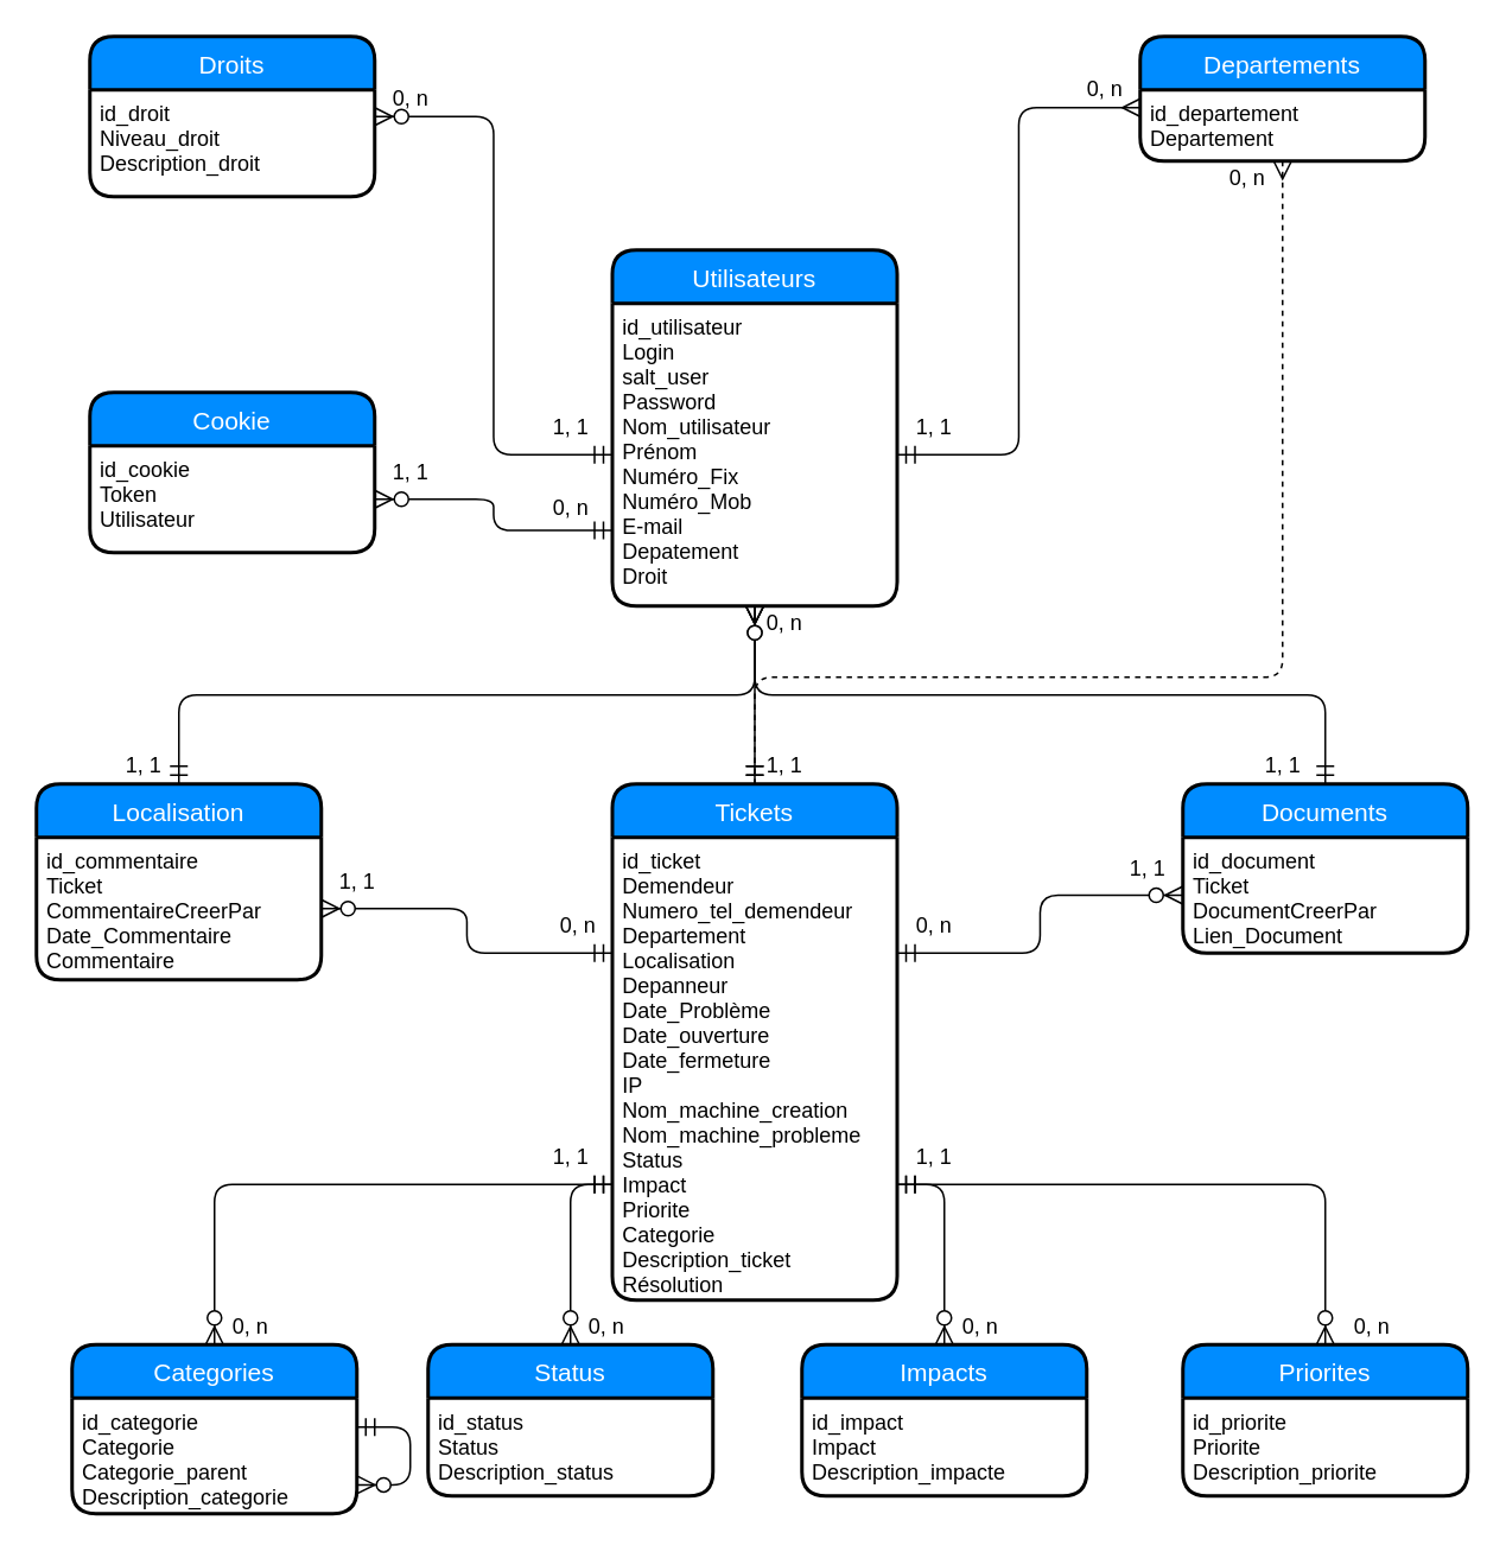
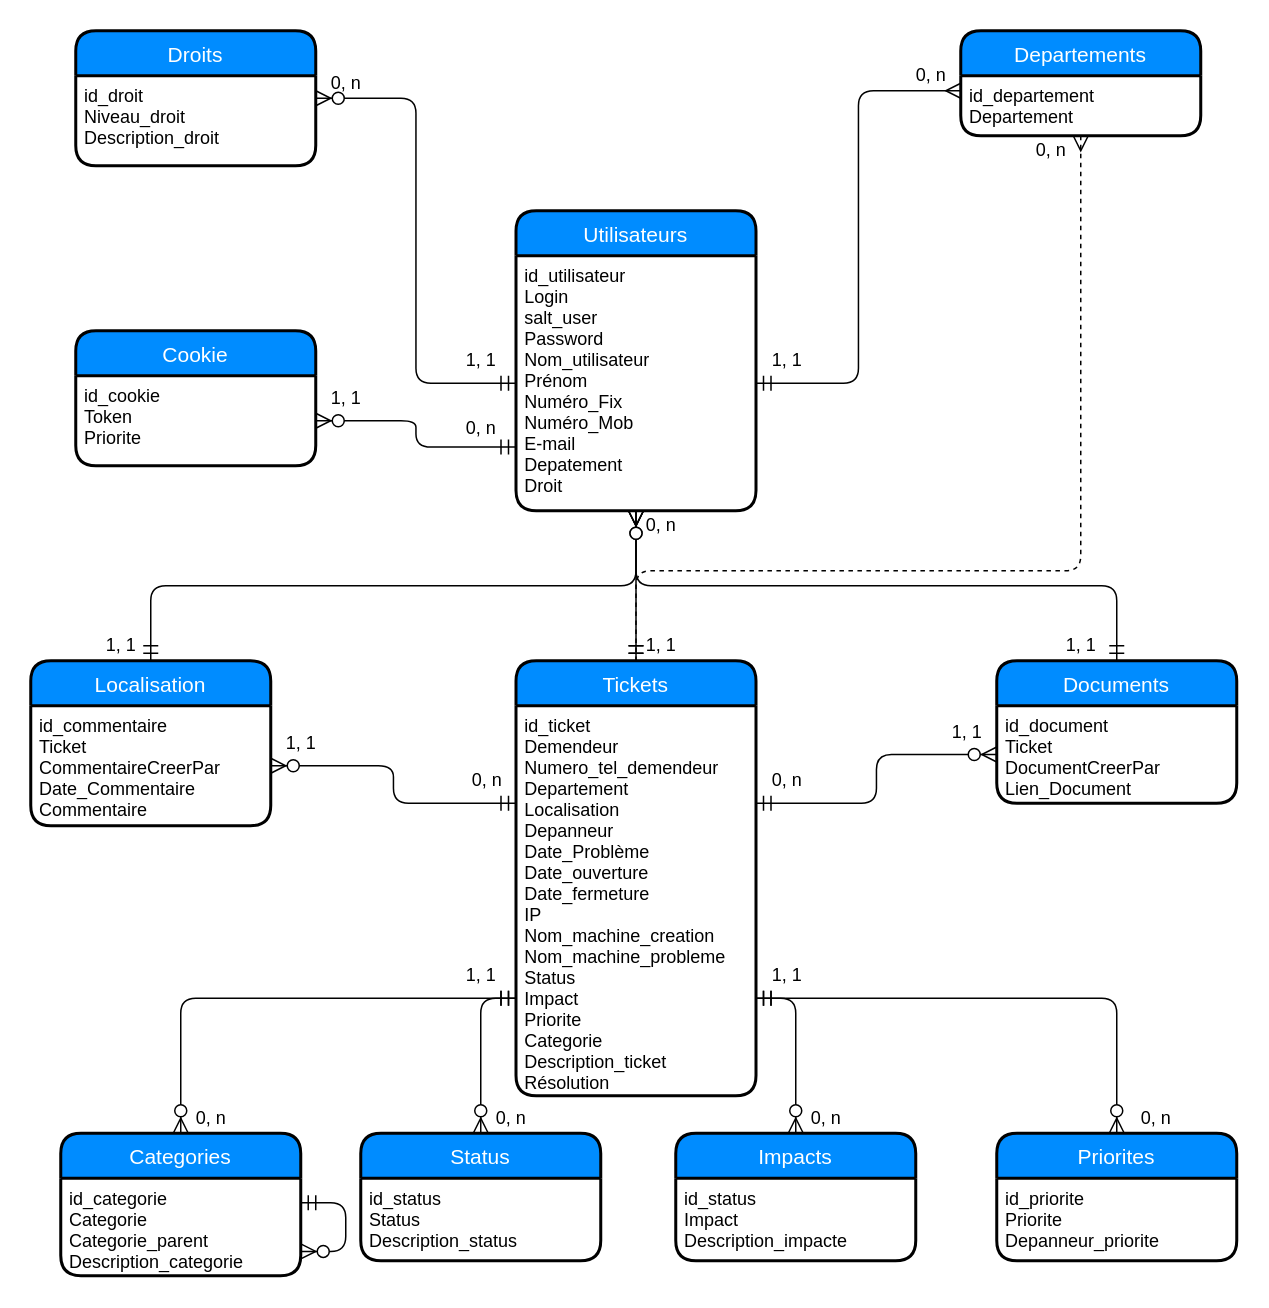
- <mxCell id="56" value="id_cookie&#10;Token&#10;Utilisateur" style="align=left;strokeColor=none;fillColor=none;spacingLeft=4;fontSize=12;verticalAlign=top;resizable=0;rotatable=0;part=1;" vertex="1" parent="55"><mxGeometry y="30" width="160" height="60" as="geometry" /></mxCell>
+ <mxCell id="56" value="id_cookie&#10;Token&#10;Priorite" style="align=left;strokeColor=none;fillColor=none;spacingLeft=4;fontSize=12;verticalAlign=top;resizable=0;rotatable=0;part=1;" vertex="1" parent="55"><mxGeometry y="30" width="160" height="60" as="geometry" /></mxCell>
- <mxCell id="22" value="id_impact&#10;Impact&#10;Description_impacte&#10;&#10;" style="align=left;strokeColor=none;fillColor=none;spacingLeft=4;fontSize=12;verticalAlign=top;resizable=0;rotatable=0;part=1;" parent="21" vertex="1"><mxGeometry y="30" width="160" height="55" as="geometry" /></mxCell>
+ <mxCell id="22" value="id_status&#10;Impact&#10;Description_impacte&#10;&#10;" style="align=left;strokeColor=none;fillColor=none;spacingLeft=4;fontSize=12;verticalAlign=top;resizable=0;rotatable=0;part=1;" parent="21" vertex="1"><mxGeometry y="30" width="160" height="55" as="geometry" /></mxCell>
- <mxCell id="24" value="id_priorite&#10;Priorite&#10;Description_priorite&#10;" style="align=left;strokeColor=none;fillColor=none;spacingLeft=4;fontSize=12;verticalAlign=top;resizable=0;rotatable=0;part=1;" parent="23" vertex="1"><mxGeometry y="30" width="160" height="55" as="geometry" /></mxCell>
+ <mxCell id="24" value="id_priorite&#10;Priorite&#10;Depanneur_priorite&#10;" style="align=left;strokeColor=none;fillColor=none;spacingLeft=4;fontSize=12;verticalAlign=top;resizable=0;rotatable=0;part=1;" parent="23" vertex="1"><mxGeometry y="30" width="160" height="55" as="geometry" /></mxCell>
